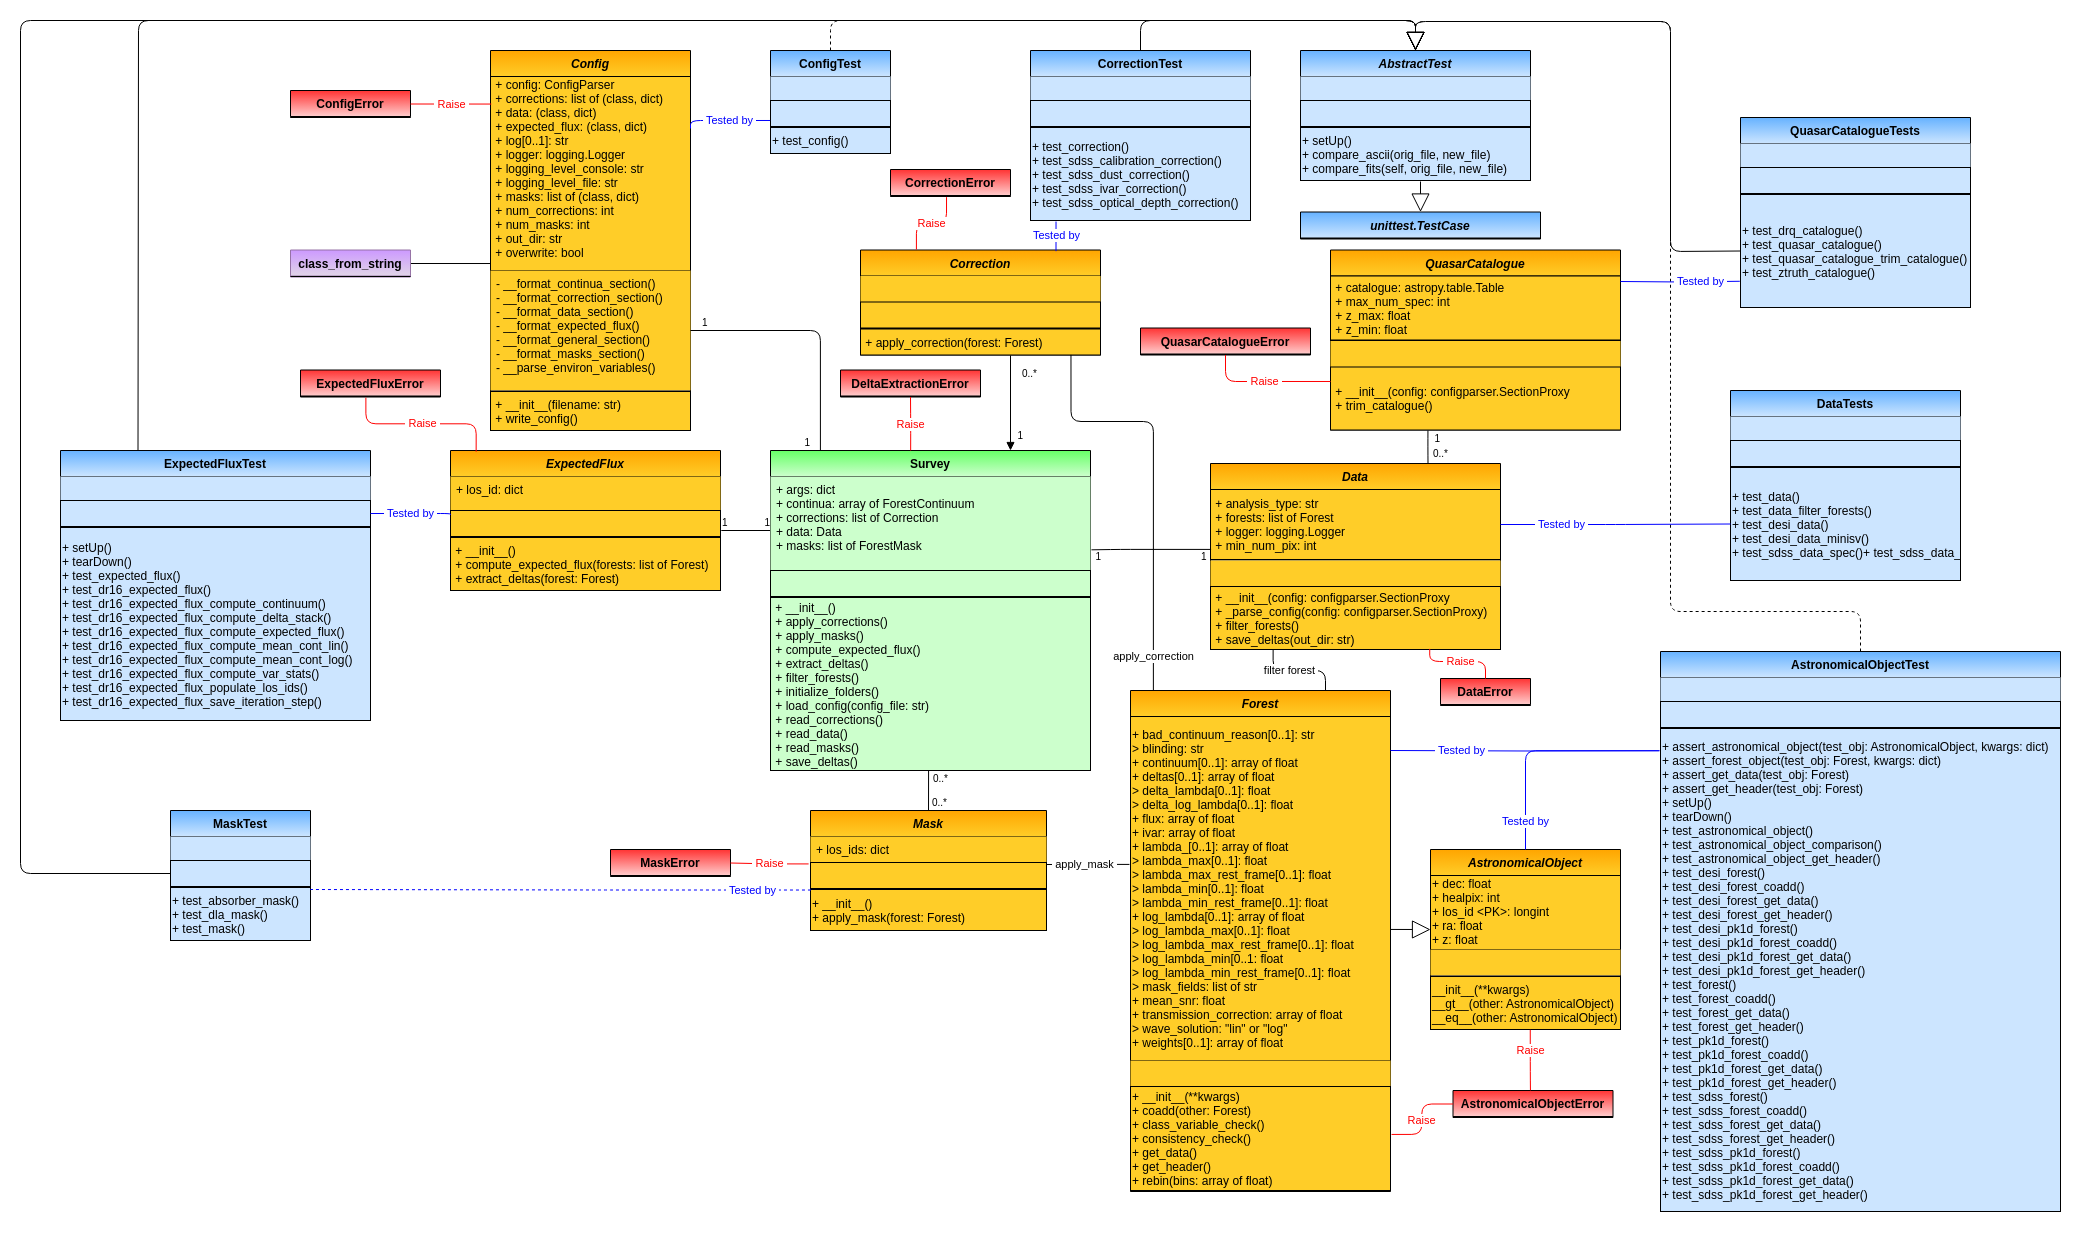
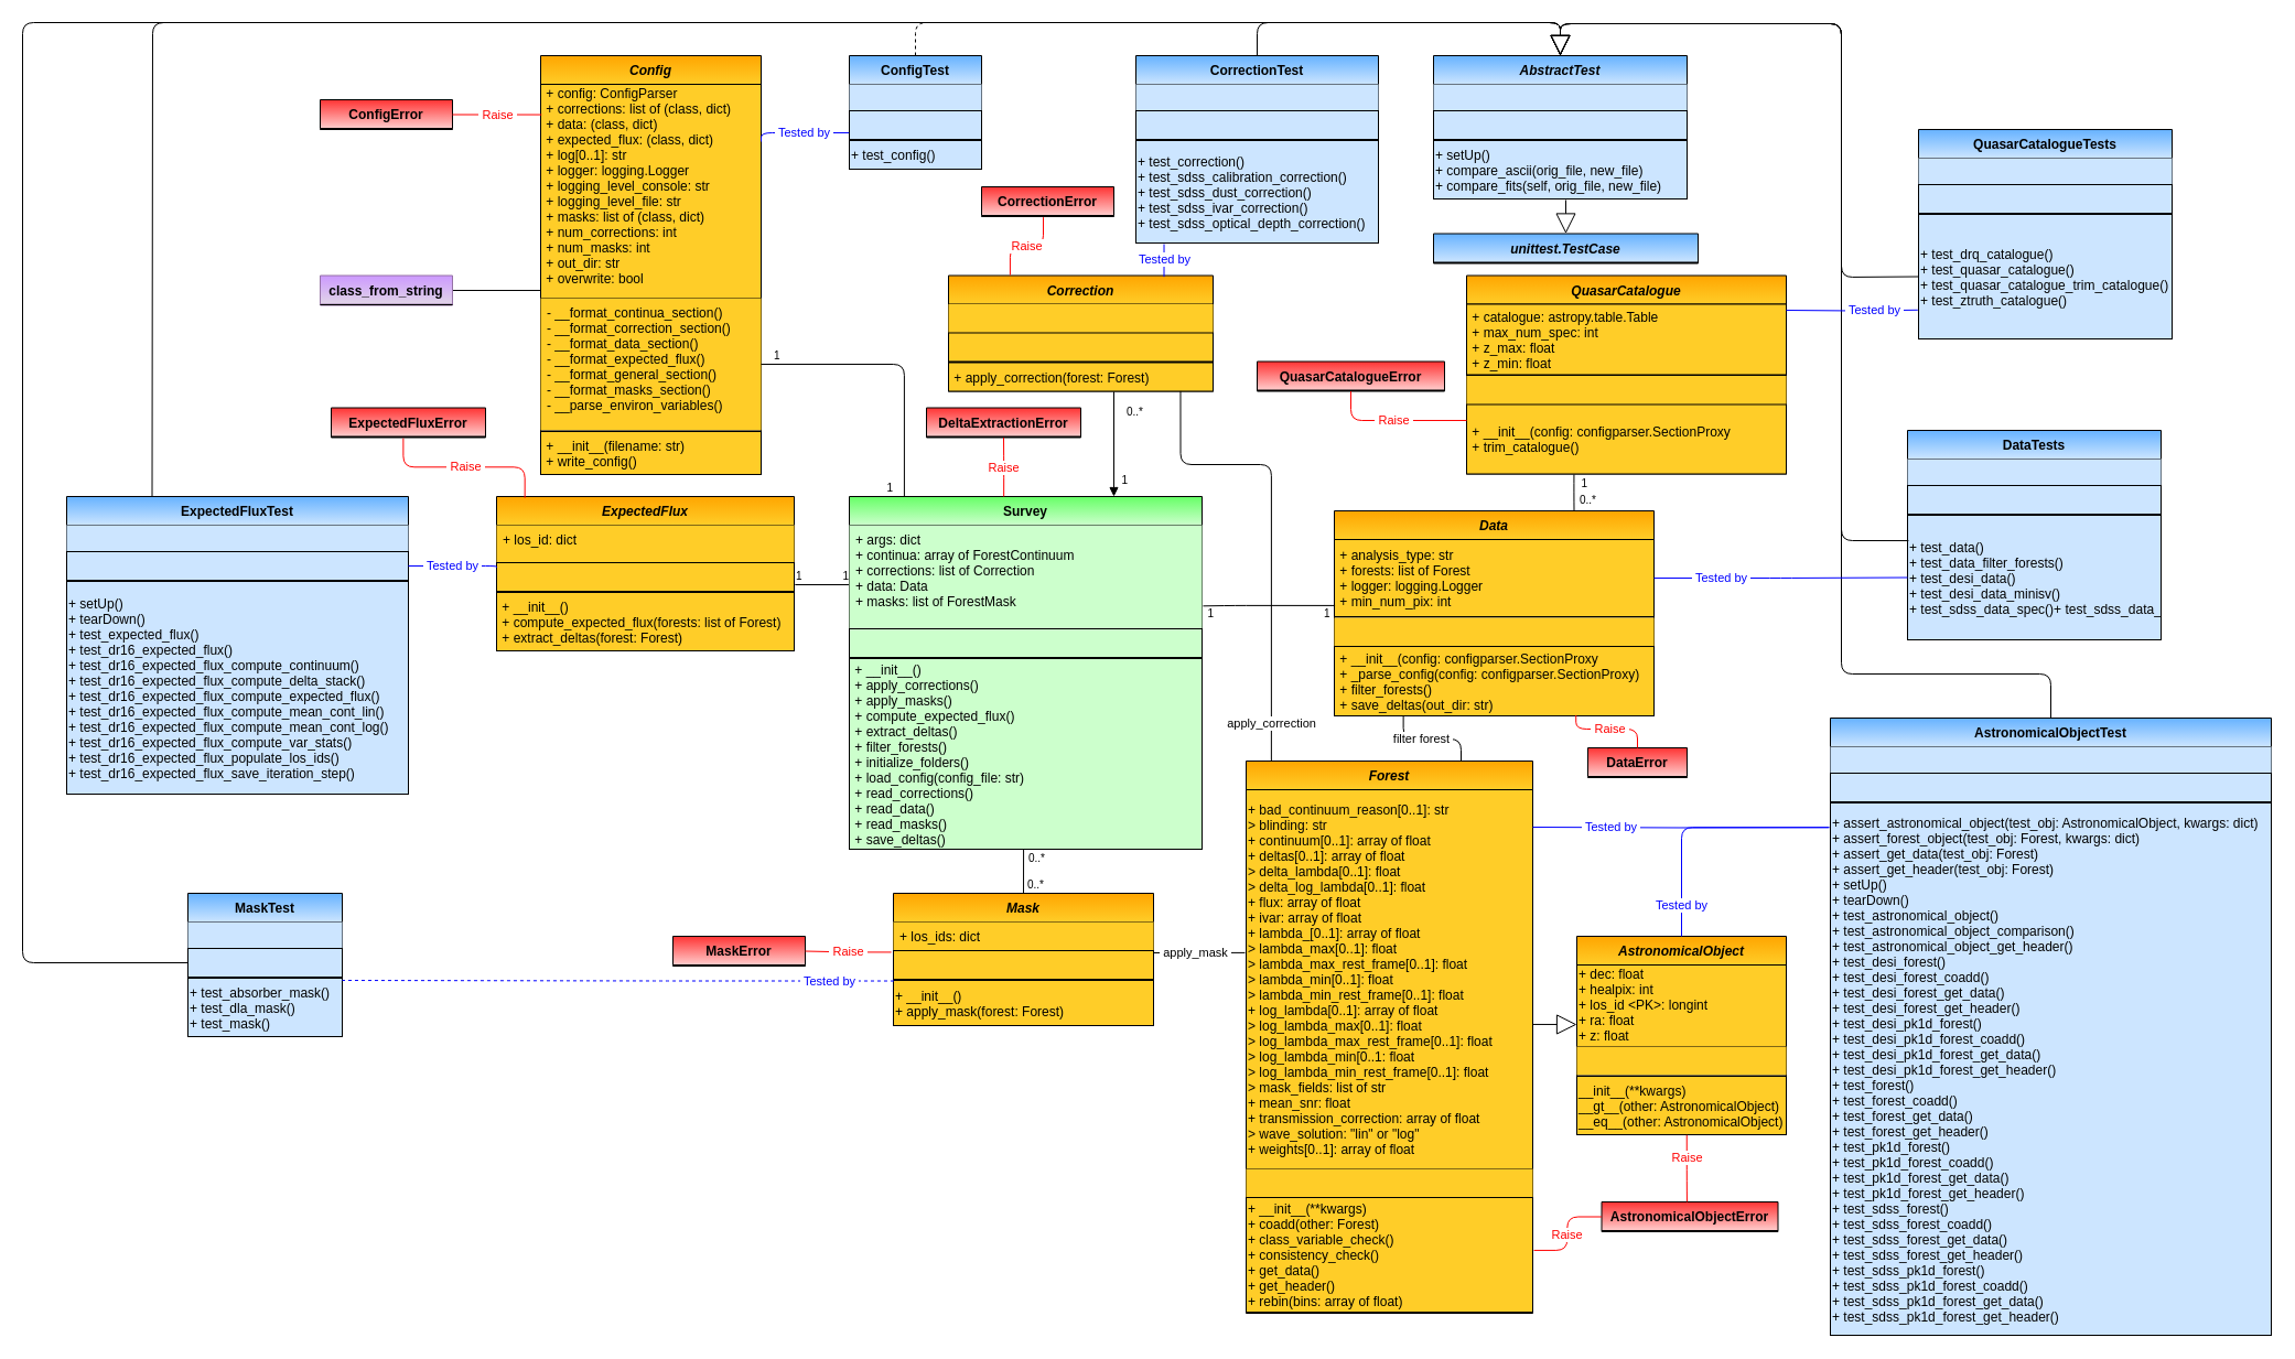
+ <mxCell id="163" value="" style="endArrow=block;endSize=16;endFill=0;html=1;exitX=0.004;exitY=0.204;exitDx=0;exitDy=0;exitPerimeter=0;entryX=0.5;entryY=0;entryDx=0;entryDy=0;" parent="1" source="156" target="62" edge="1"><mxGeometry width="160" relative="1" as="geometry"><mxPoint x="1700" y="521" as="sourcePoint" /><mxPoint x="1420" y="51" as="targetPoint" /><Array as="points"><mxPoint x="1670" y="490" /><mxPoint x="1670" y="21" /><mxPoint x="1415" y="21" /></Array></mxGeometry></mxCell>
- <mxCell id="116" value="" style="endArrow=block;endSize=16;endFill=0;html=1;entryX=0.5;entryY=0;entryDx=0;entryDy=0;exitX=0.5;exitY=0;exitDx=0;exitDy=0;dashed=1;" parent="1" source="111" target="62" edge="1"><mxGeometry width="160" relative="1" as="geometry"><mxPoint x="890" y="-500" as="sourcePoint" /><mxPoint x="420" y="-610.212" as="targetPoint" /><Array as="points"><mxPoint x="1860" y="611" /><mxPoint x="1670" y="611" /><mxPoint x="1670" y="21" /><mxPoint x="1415" y="21" /></Array></mxGeometry></mxCell>
+ <mxCell id="116" value="" style="endArrow=block;endSize=16;endFill=0;html=1;entryX=0.5;entryY=0;entryDx=0;entryDy=0;exitX=0.5;exitY=0;exitDx=0;exitDy=0;" parent="1" source="111" target="62" edge="1"><mxGeometry width="160" relative="1" as="geometry"><mxPoint x="890" y="-500" as="sourcePoint" /><mxPoint x="420" y="-610.212" as="targetPoint" /><Array as="points"><mxPoint x="1860" y="611" /><mxPoint x="1670" y="611" /><mxPoint x="1670" y="21" /><mxPoint x="1415" y="21" /></Array></mxGeometry></mxCell>
